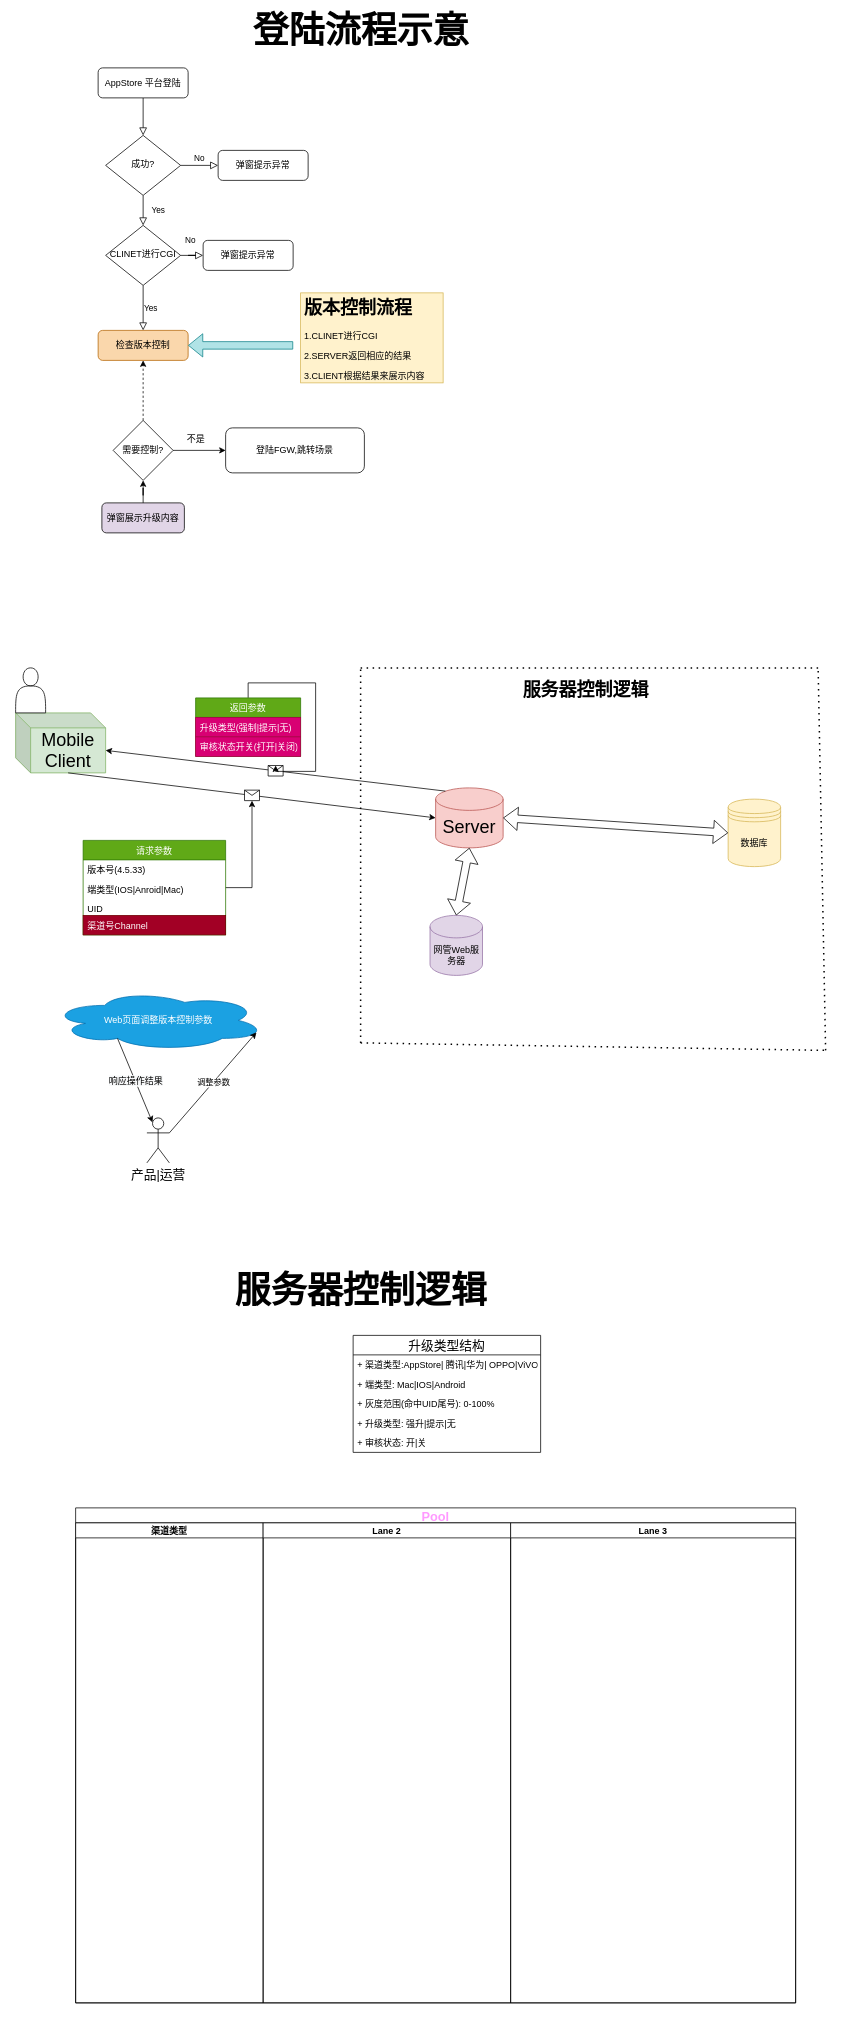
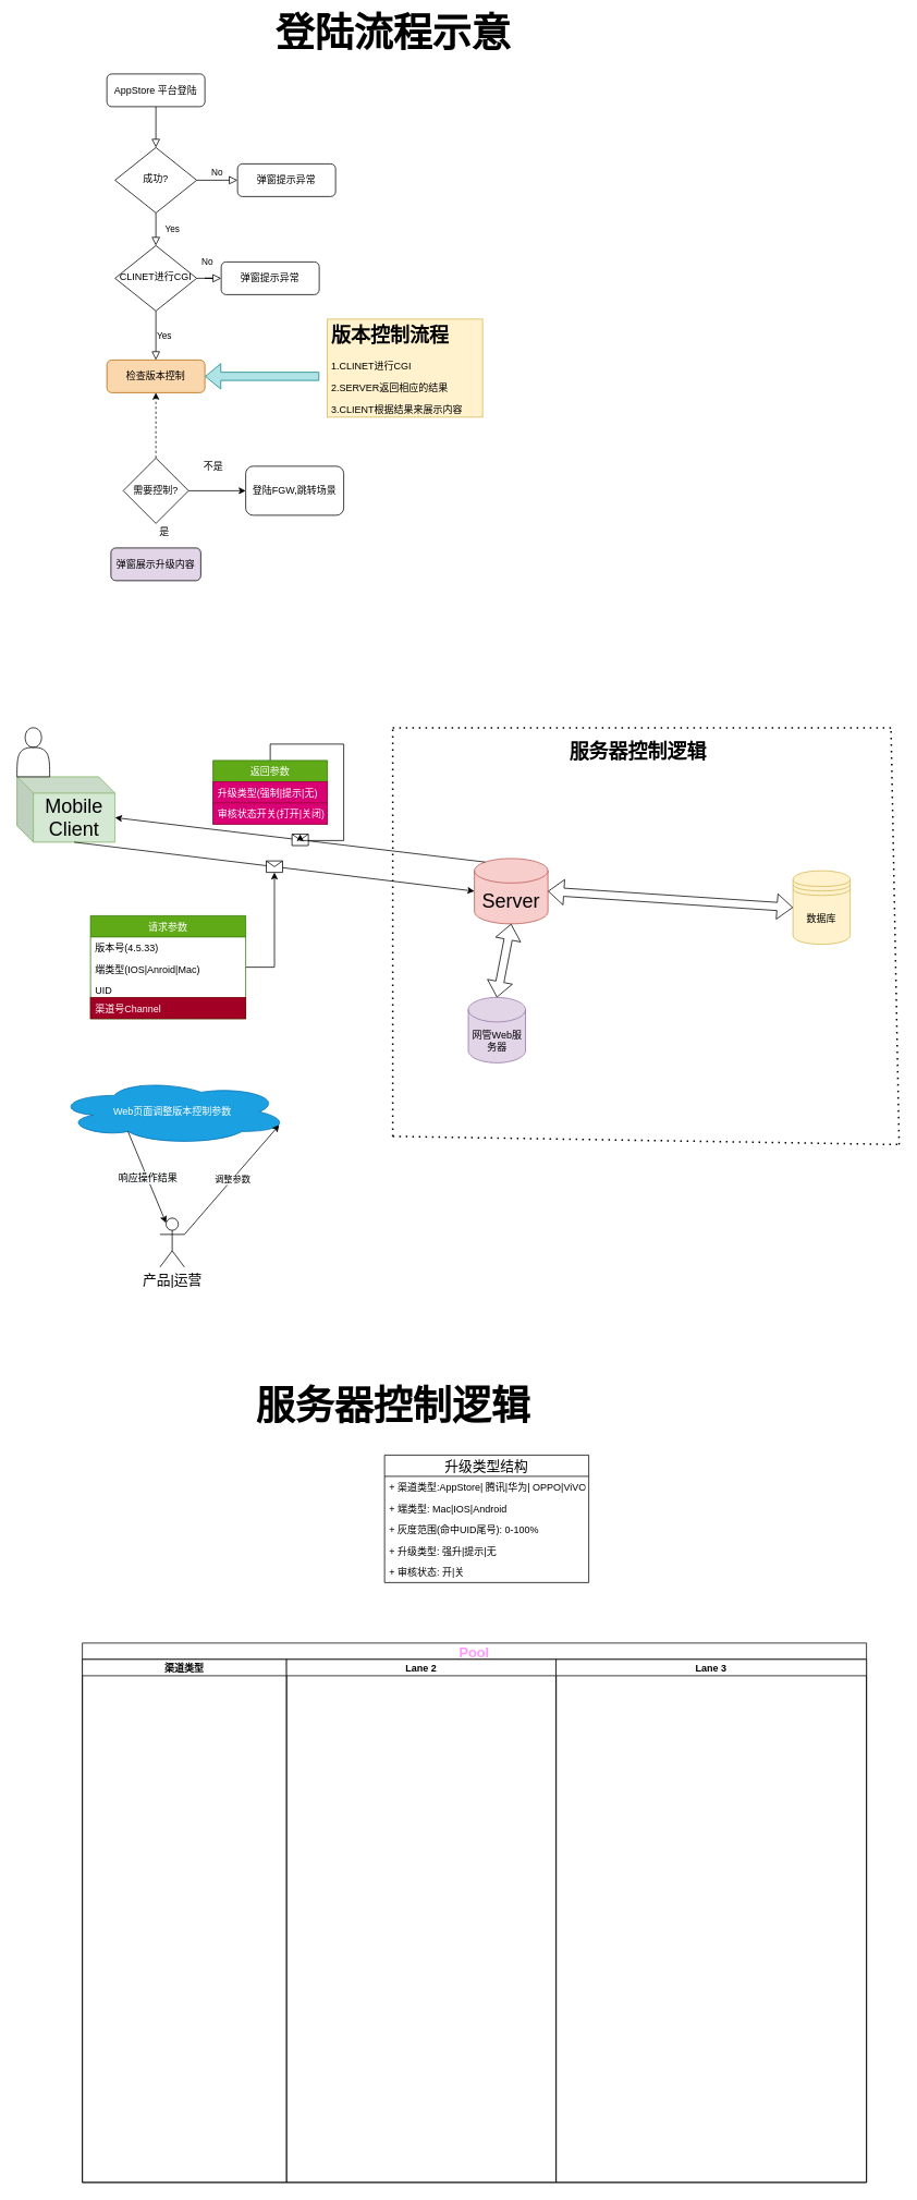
- <mxCell id="20" value="不是" style="text;html=1;align=center;verticalAlign=middle;resizable=0;points=[];autosize=1;strokeColor=none;" parent="1" vertex="1"><mxGeometry x="240" y="575" width="40" height="20" as="geometry" /></mxCell>
+ <mxCell id="20" value="不是" style="text;html=1;align=center;verticalAlign=middle;resizable=0;points=[];autosize=1;strokeColor=none;" parent="1" vertex="1"><mxGeometry x="240" y="560" width="40" height="20" as="geometry" /></mxCell>
- <mxCell id="16" value="登陆FGW,跳转场景" style="rounded=1;whiteSpace=wrap;html=1;" parent="1" vertex="1"><mxGeometry x="300" y="570" width="185" height="60" as="geometry" /></mxCell>
+ <mxCell id="16" value="登陆FGW,跳转场景" style="rounded=1;whiteSpace=wrap;html=1;" parent="1" vertex="1"><mxGeometry x="300" y="570" width="120" height="60" as="geometry" /></mxCell>
+ <mxCell id="19" value="是" style="text;html=1;align=center;verticalAlign=middle;resizable=0;points=[];autosize=1;strokeColor=none;" parent="1" vertex="1"><mxGeometry x="185" y="640" width="30" height="20" as="geometry" /></mxCell>
- <mxCell id="17" style="edgeStyle=orthogonalEdgeStyle;rounded=0;orthogonalLoop=1;jettySize=auto;html=1;" parent="1" source="18" target="15" edge="1"><mxGeometry relative="1" as="geometry" /></mxCell>
